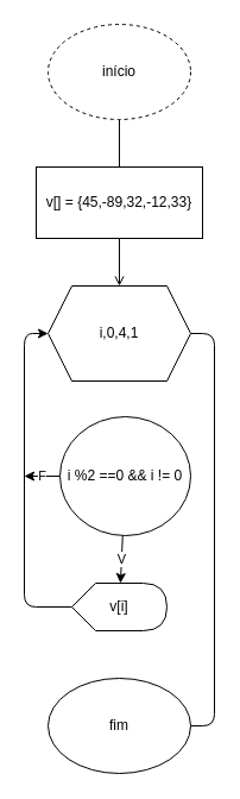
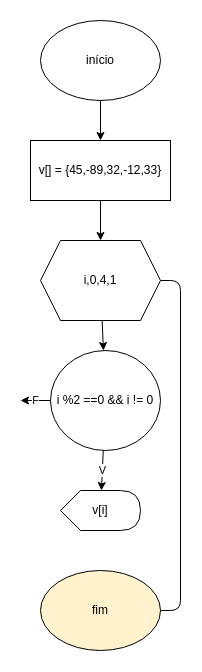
- <mxCell id="3" value="início" style="ellipse;whiteSpace=wrap;html=1;dashed=1;" parent="1" vertex="1"><mxGeometry x="40" y="20" width="120" height="80" as="geometry" /></mxCell>
+ <mxCell id="3" value="início" style="ellipse;whiteSpace=wrap;html=1;" parent="1" vertex="1"><mxGeometry x="40" y="20" width="120" height="80" as="geometry" /></mxCell>
- <mxCell id="2" value="" style="edgeStyle=none;html=1;endArrow=none;" parent="1" source="3" target="5" edge="1"><mxGeometry relative="1" as="geometry" /></mxCell>
+ <mxCell id="2" value="" style="edgeStyle=none;html=1;" parent="1" source="3" target="5" edge="1"><mxGeometry relative="1" as="geometry" /></mxCell>
- <mxCell id="4" value="" style="edgeStyle=none;html=1;endArrow=open;" parent="1" source="5" target="8" edge="1"><mxGeometry relative="1" as="geometry" /></mxCell>
+ <mxCell id="4" value="" style="edgeStyle=none;html=1;" parent="1" source="5" target="8" edge="1"><mxGeometry relative="1" as="geometry" /></mxCell>
+ <mxCell id="6" value="" style="edgeStyle=none;html=1;" parent="1" source="8" target="11" edge="1"><mxGeometry relative="1" as="geometry" /></mxCell>
- <mxCell id="12" style="edgeStyle=elbowEdgeStyle;html=1;exitX=0;exitY=0.5;exitDx=0;exitDy=0;exitPerimeter=0;entryX=0;entryY=0.5;entryDx=0;entryDy=0;" parent="1" source="13" target="8" edge="1"><mxGeometry relative="1" as="geometry"><Array as="points"><mxPoint x="20" y="390" /></Array></mxGeometry></mxCell>
- <mxCell id="14" value="fim" style="ellipse;whiteSpace=wrap;html=1;" parent="1" vertex="1"><mxGeometry x="40" y="570" width="120" height="80" as="geometry" /></mxCell>
+ <mxCell id="14" value="fim" style="ellipse;whiteSpace=wrap;html=1;fillColor=#fff2cc;" parent="1" vertex="1"><mxGeometry x="40" y="570" width="120" height="80" as="geometry" /></mxCell>
